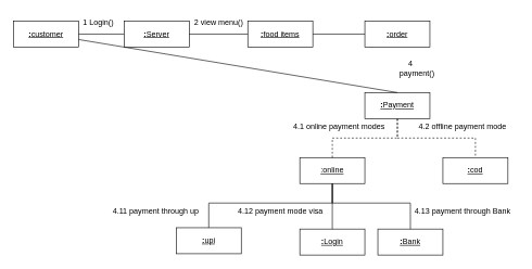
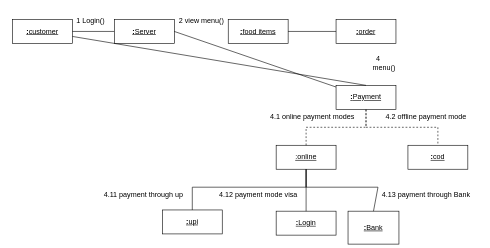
- <mxCell id="7" value="" style="endArrow=none;html=1;rounded=0;exitX=1;exitY=0.5;exitDx=0;exitDy=0;" edge="1" parent="1" source="4" target="5"><mxGeometry relative="1" as="geometry"><mxPoint x="300" y="-48" as="sourcePoint" /><mxPoint x="460" y="-48" as="targetPoint" /></mxGeometry></mxCell>
+ <mxCell id="7" value="" style="endArrow=none;html=1;rounded=0;exitX=1;exitY=0.5;exitDx=0;exitDy=0;" edge="1" parent="1" source="4" target="9"><mxGeometry relative="1" as="geometry"><mxPoint x="300" y="-48" as="sourcePoint" /><mxPoint x="460" y="-48" as="targetPoint" /></mxGeometry></mxCell>
- <mxCell id="23" value="4&lt;br&gt;&amp;nbsp; &amp;nbsp; &amp;nbsp; payment()" style="text;html=1;align=center;verticalAlign=middle;resizable=0;points=[];autosize=1;strokeColor=none;fillColor=none;" vertex="1" parent="1"><mxGeometry x="580" y="85" width="100" height="40" as="geometry" /></mxCell>
+ <mxCell id="23" value="4&lt;br&gt;&amp;nbsp; &amp;nbsp; &amp;nbsp; menu()" style="text;html=1;align=center;verticalAlign=middle;resizable=0;points=[];autosize=1;strokeColor=none;fillColor=none;" vertex="1" parent="1"><mxGeometry x="580" y="85" width="100" height="40" as="geometry" /></mxCell>
- <mxCell id="17" value="&lt;u&gt;&lt;b&gt;:&lt;/b&gt;Bank&lt;/u&gt;" style="whiteSpace=wrap;html=1;align=center;" vertex="1" parent="1"><mxGeometry x="580" y="352" width="100" height="40" as="geometry" /></mxCell>
+ <mxCell id="17" value="&lt;u&gt;&lt;b&gt;:&lt;/b&gt;Bank&lt;/u&gt;" style="whiteSpace=wrap;html=1;align=center;" vertex="1" parent="1"><mxGeometry x="580" y="352" width="85" height="55" as="geometry" /></mxCell>
